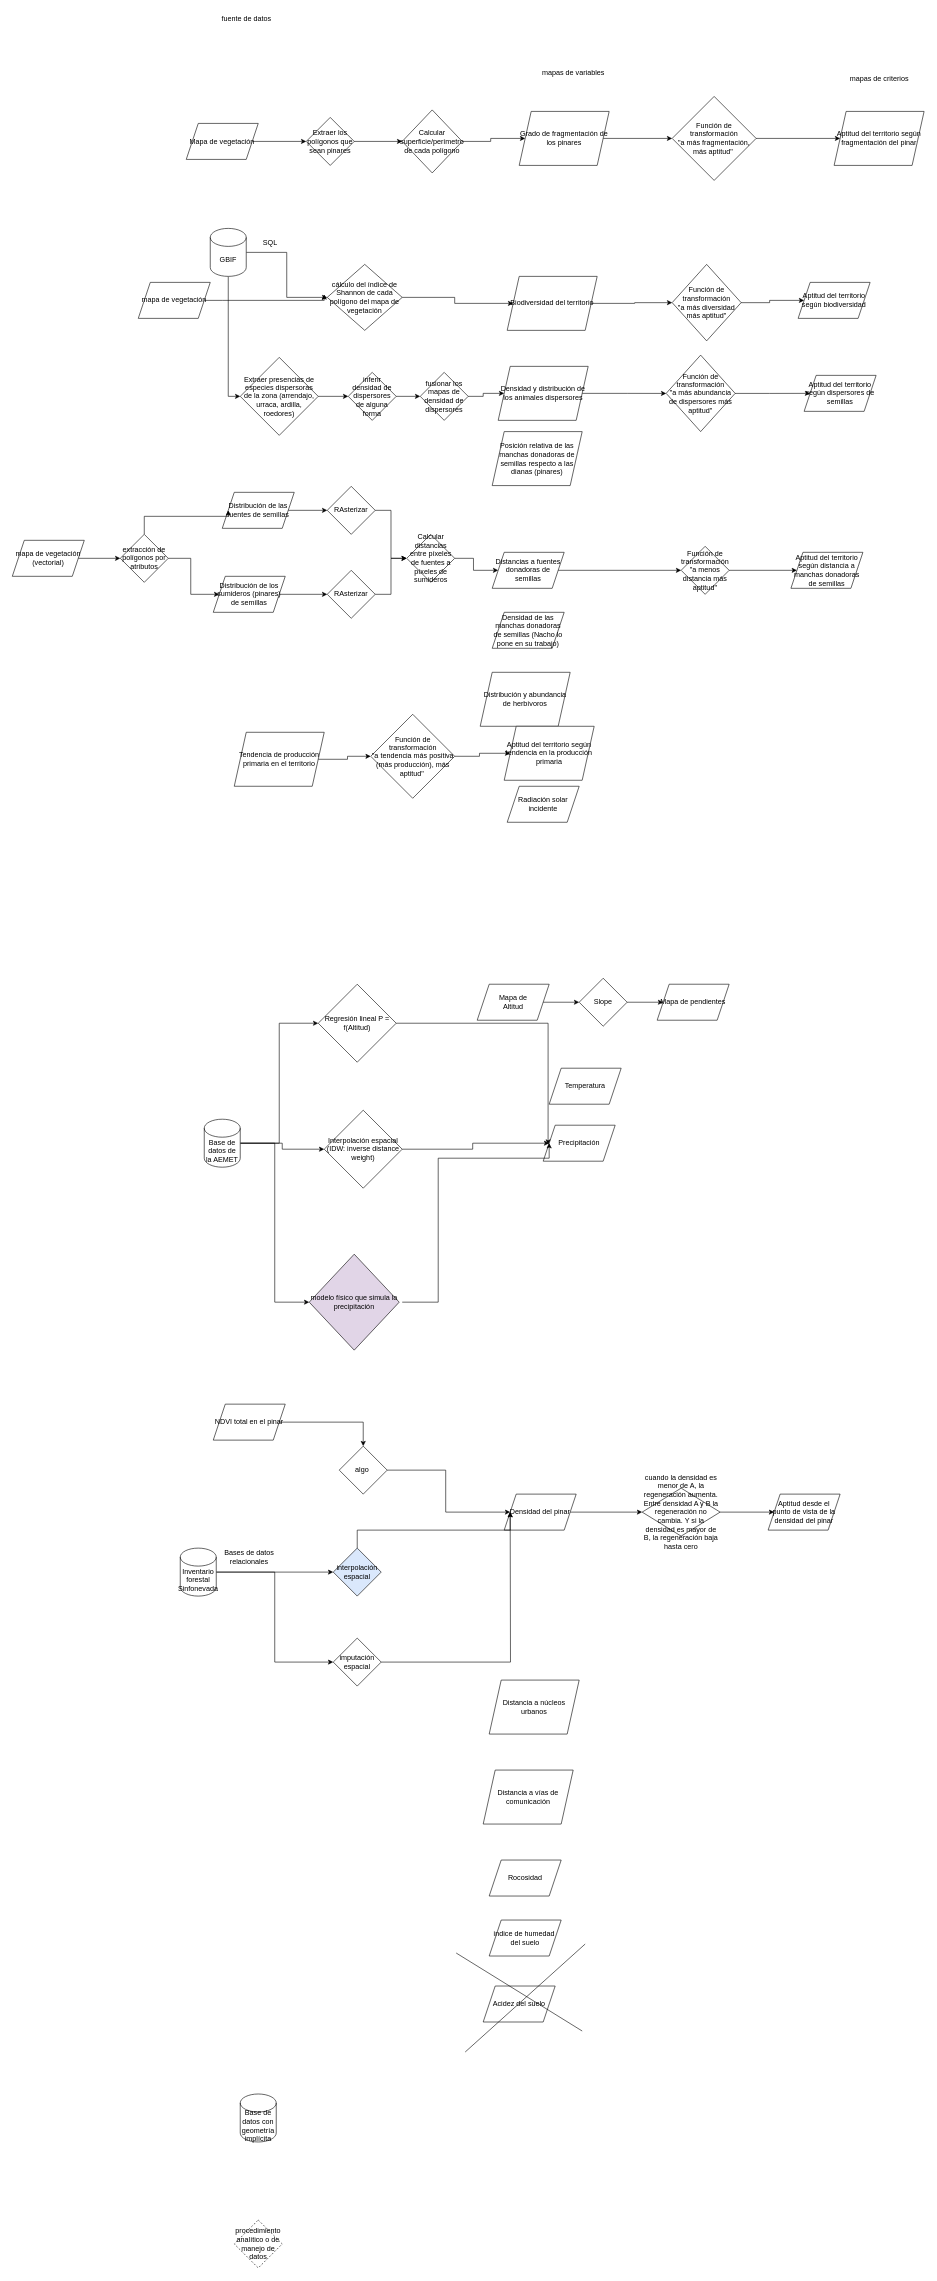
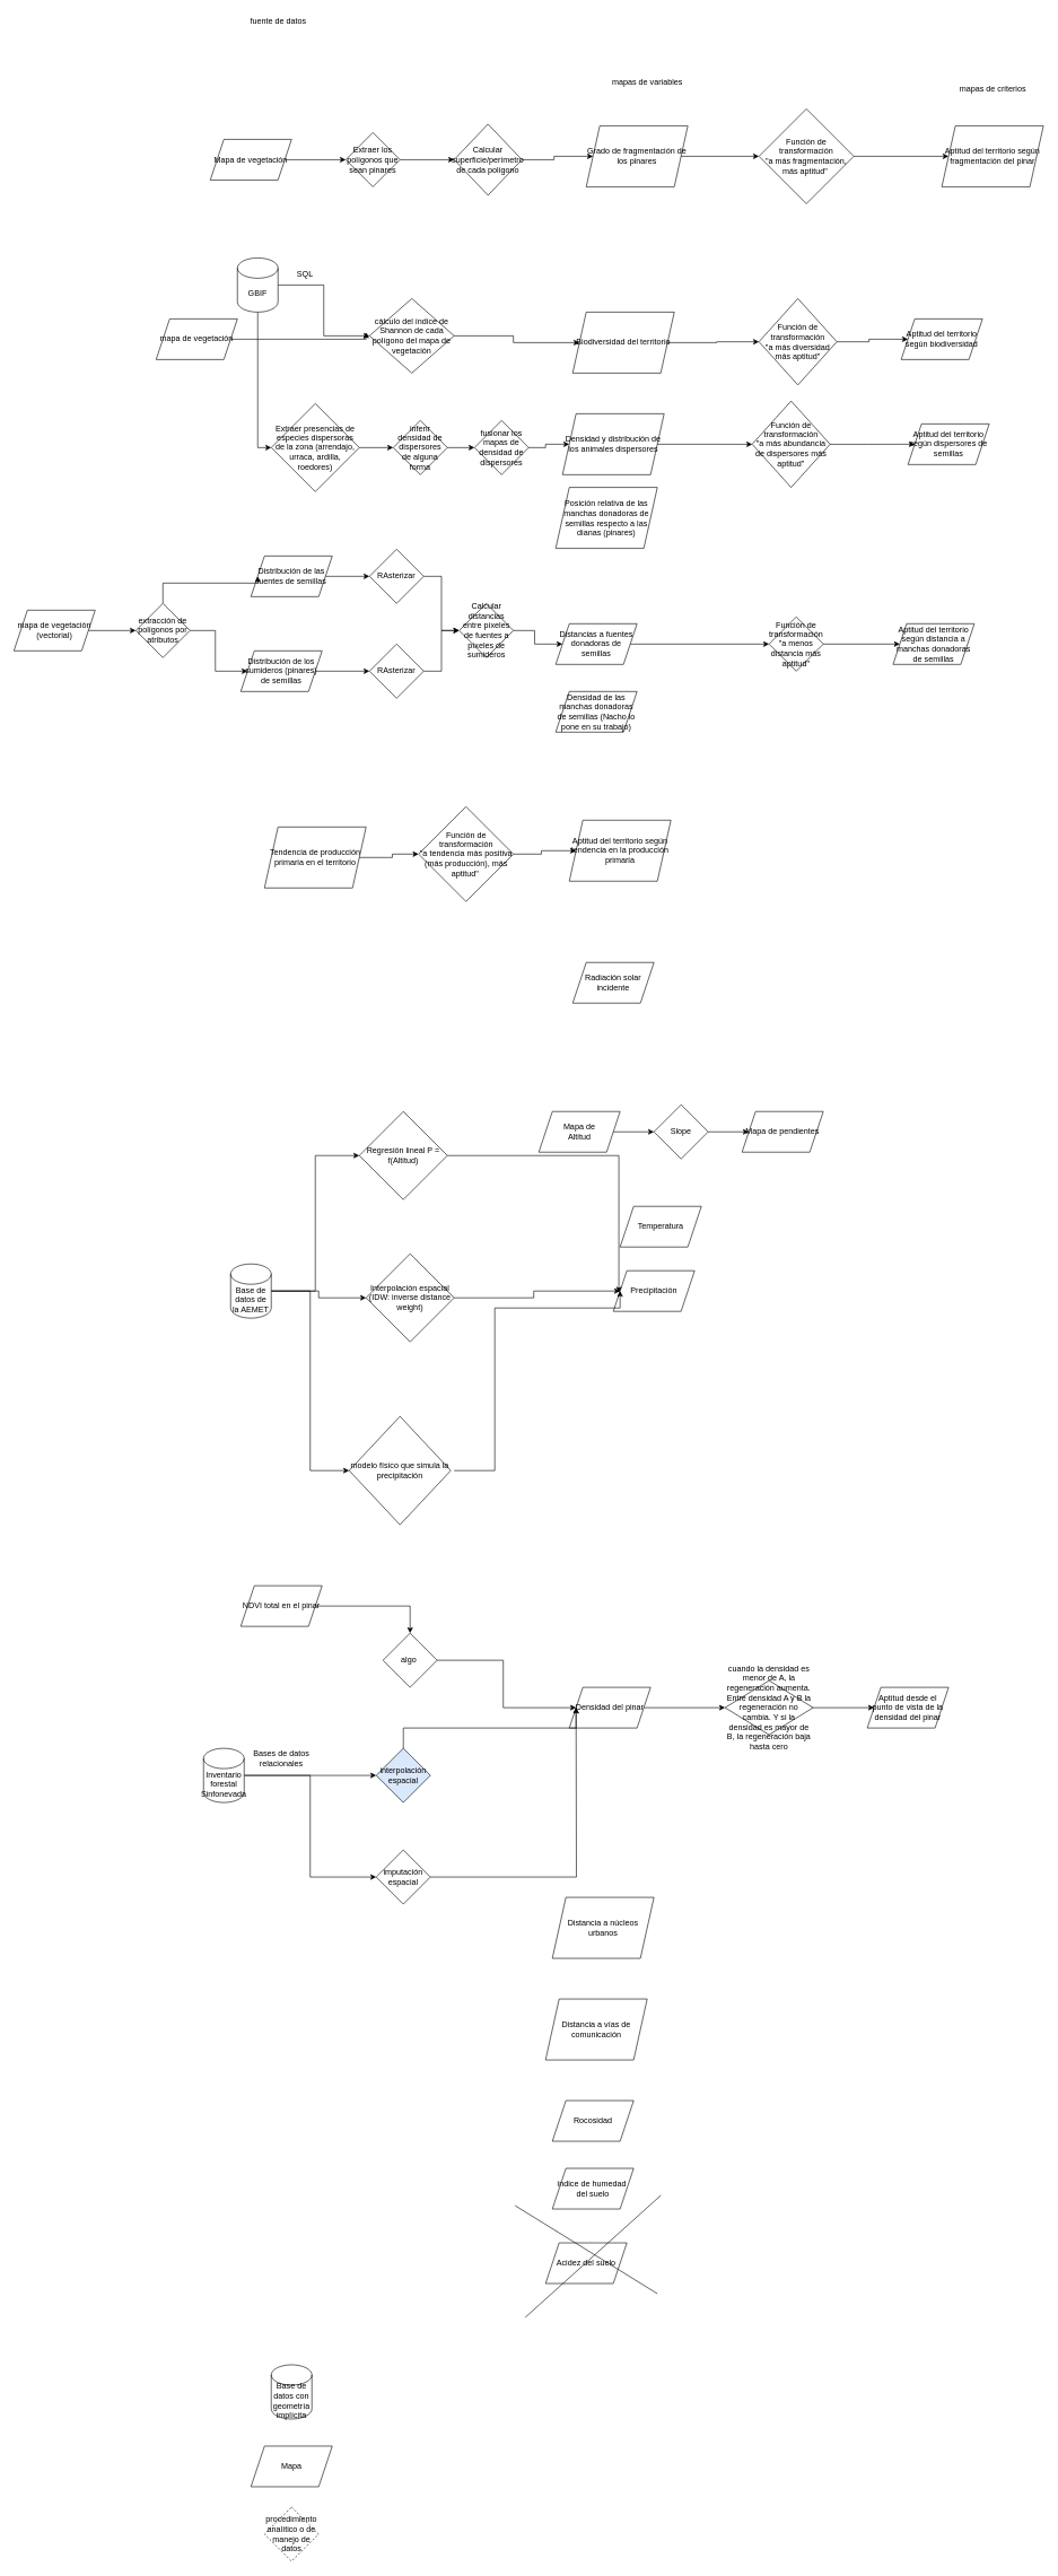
- <mxCell id="22" value="Distribución y abundancia de herbívoros" style="shape=parallelogram;perimeter=parallelogramPerimeter;whiteSpace=wrap;html=1;fixedSize=1;" parent="1" vertex="1"><mxGeometry x="800" y="1120" width="150" height="90" as="geometry" /></mxCell>
- <mxCell id="9" value="Radiación solar incidente" style="shape=parallelogram;perimeter=parallelogramPerimeter;whiteSpace=wrap;html=1;fixedSize=1;" parent="1" vertex="1"><mxGeometry x="845" y="1310" width="120" height="60" as="geometry" /></mxCell>
+ <mxCell id="9" value="Radiación solar incidente" style="shape=parallelogram;perimeter=parallelogramPerimeter;whiteSpace=wrap;html=1;fixedSize=1;" parent="1" vertex="1"><mxGeometry x="845" y="1420" width="120" height="60" as="geometry" /></mxCell>
- <mxCell id="51" value="modelo físico que simula la precipitación" style="rhombus;whiteSpace=wrap;html=1;fillColor=#e1d5e7;" parent="1" vertex="1"><mxGeometry x="515" y="2090" width="150" height="160" as="geometry" /></mxCell>
+ <mxCell id="51" value="modelo físico que simula la precipitación" style="rhombus;whiteSpace=wrap;html=1;" parent="1" vertex="1"><mxGeometry x="515" y="2090" width="150" height="160" as="geometry" /></mxCell>
+ <mxCell id="72" value="Mapa" style="shape=parallelogram;perimeter=parallelogramPerimeter;whiteSpace=wrap;html=1;fixedSize=1;" vertex="1" parent="1"><mxGeometry x="370" y="3610" width="120" height="60" as="geometry" /></mxCell>
